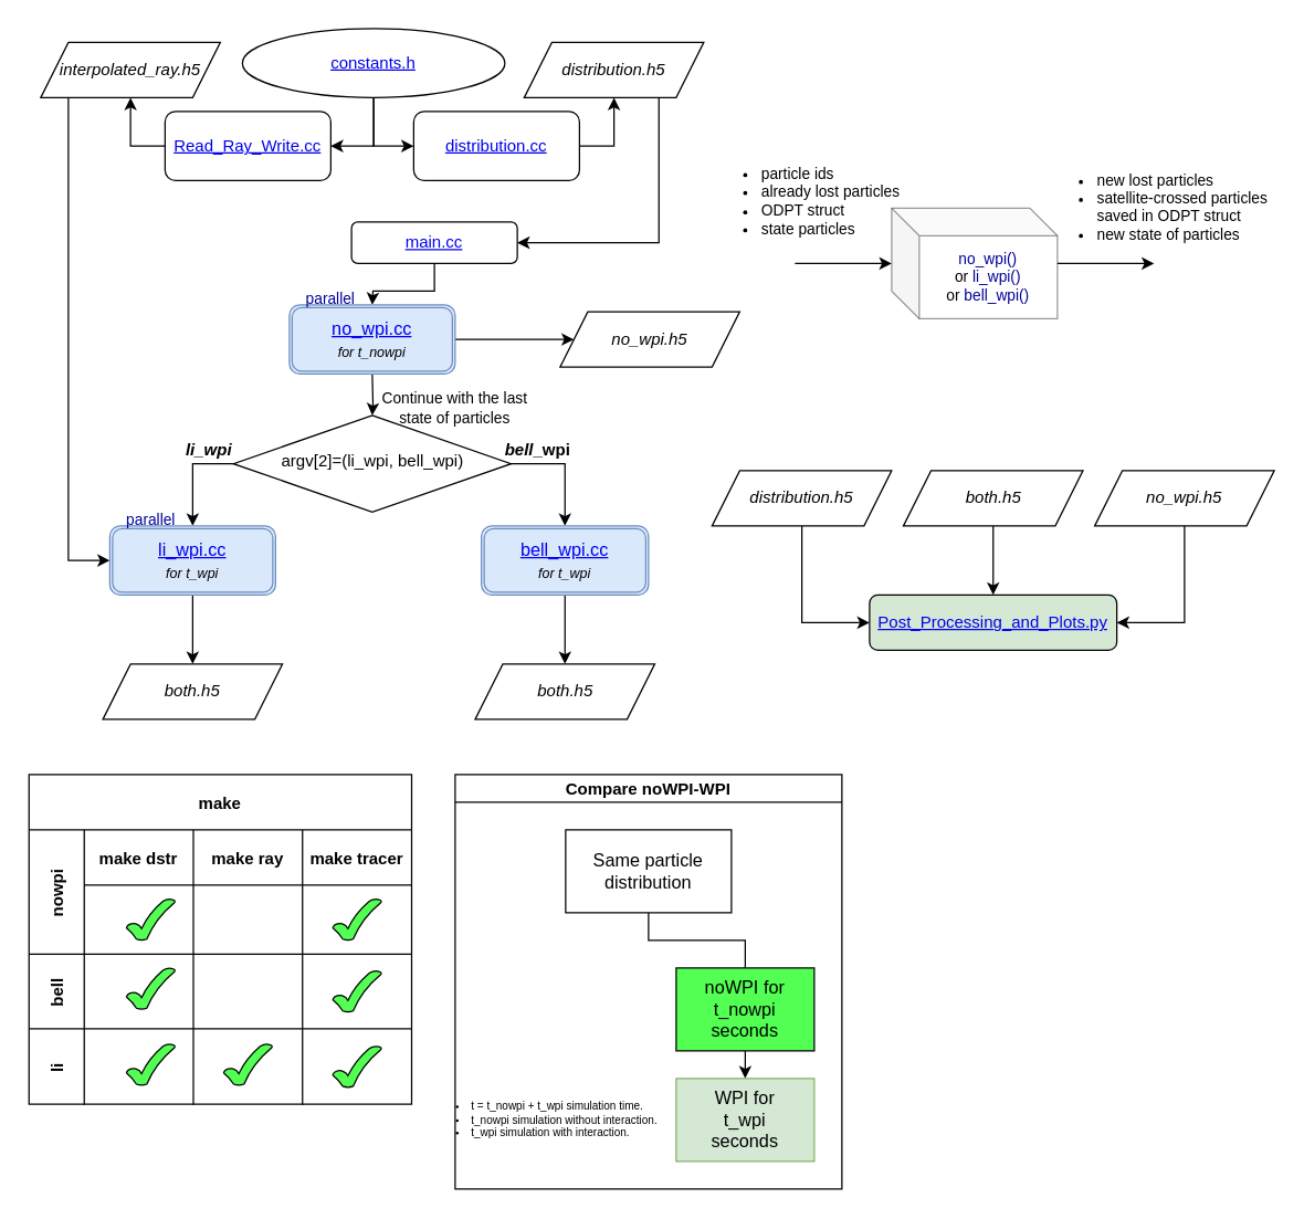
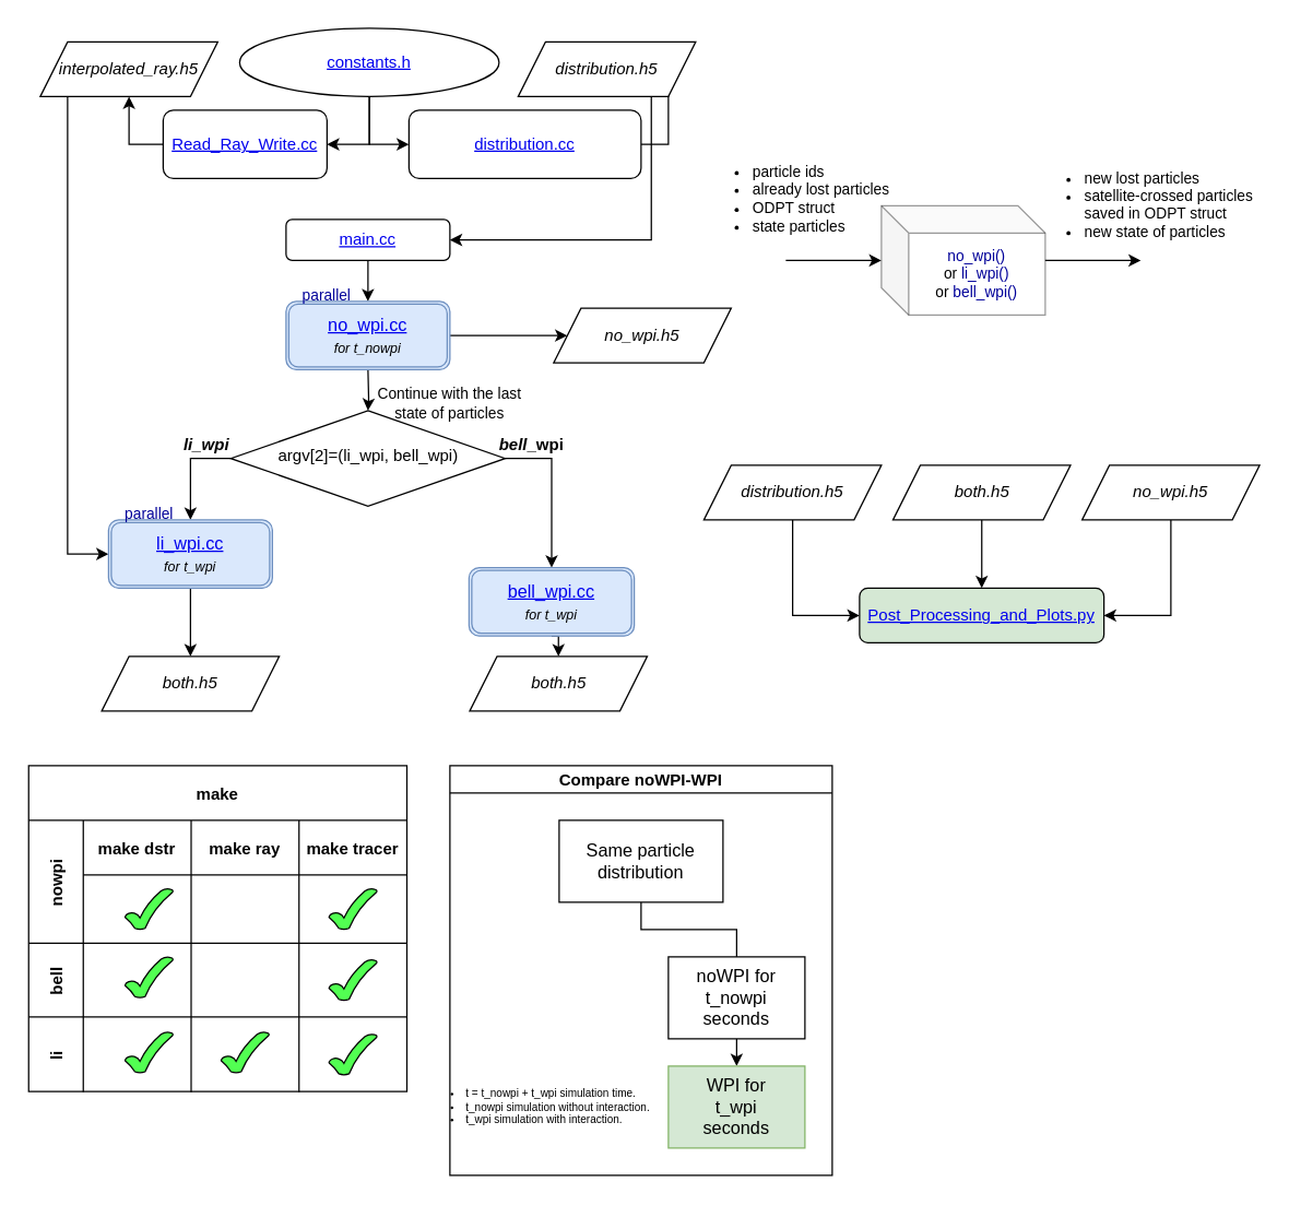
- <mxCell id="5" value="&lt;a href=&quot;https://github.com/Vasichar11/Particle-Tracing-Earth/blob/main/Telescope/src/distribution/distribution.cc&quot;&gt;distribution.cc&lt;/a&gt;" style="rounded=1;whiteSpace=wrap;html=1;fontSize=12;glass=0;strokeWidth=1;shadow=0;" parent="1" vertex="1"><mxGeometry x="299" y="80" width="120" height="50" as="geometry" /></mxCell>
+ <mxCell id="5" value="&lt;a href=&quot;https://github.com/Vasichar11/Particle-Tracing-Earth/blob/main/Telescope/src/distribution/distribution.cc&quot;&gt;distribution.cc&lt;/a&gt;" style="rounded=1;whiteSpace=wrap;html=1;fontSize=12;glass=0;strokeWidth=1;shadow=0;" parent="1" vertex="1"><mxGeometry x="299" y="80" width="170" height="50" as="geometry" /></mxCell>
- <mxCell id="7" value="&lt;a href=&quot;https://github.com/Vasichar11/Particle-Tracing-Earth/blob/main/Telescope/src/tracer/main.cc&quot;&gt;main.cc&lt;/a&gt;" style="rounded=1;whiteSpace=wrap;html=1;fontSize=12;glass=0;strokeWidth=1;shadow=0;" parent="1" vertex="1"><mxGeometry x="254" y="160" width="120" height="30" as="geometry" /></mxCell>
+ <mxCell id="7" value="&lt;a href=&quot;https://github.com/Vasichar11/Particle-Tracing-Earth/blob/main/Telescope/src/tracer/main.cc&quot;&gt;main.cc&lt;/a&gt;" style="rounded=1;whiteSpace=wrap;html=1;fontSize=12;glass=0;strokeWidth=1;shadow=0;" parent="1" vertex="1"><mxGeometry x="209" y="160" width="120" height="30" as="geometry" /></mxCell>
- <mxCell id="52" value="&lt;div&gt;&lt;a href=&quot;https://github.com/Vasichar11/Particle-Tracing-Earth/blob/main/Telescope/src/tracer/bell_wpi.cc&quot;&gt;bell_wpi.cc&lt;/a&gt;&lt;/div&gt;&lt;div&gt;&lt;font style=&quot;font-size: 10px&quot;&gt;&lt;i&gt;for t_wpi&lt;/i&gt;&lt;/font&gt;&lt;/div&gt;" style="shape=ext;double=1;rounded=1;whiteSpace=wrap;html=1;fontSize=13;fillColor=#dae8fc;strokeColor=#6c8ebf;" parent="1" vertex="1"><mxGeometry x="348" y="380" width="121" height="50" as="geometry" /></mxCell>
+ <mxCell id="52" value="&lt;div&gt;&lt;a href=&quot;https://github.com/Vasichar11/Particle-Tracing-Earth/blob/main/Telescope/src/tracer/bell_wpi.cc&quot;&gt;bell_wpi.cc&lt;/a&gt;&lt;/div&gt;&lt;div&gt;&lt;font style=&quot;font-size: 10px&quot;&gt;&lt;i&gt;for t_wpi&lt;/i&gt;&lt;/font&gt;&lt;/div&gt;" style="shape=ext;double=1;rounded=1;whiteSpace=wrap;html=1;fontSize=13;fillColor=#dae8fc;strokeColor=#6c8ebf;" parent="1" vertex="1"><mxGeometry x="343" y="415" width="121" height="50" as="geometry" /></mxCell>
- <mxCell id="48" value="&lt;div style=&quot;font-size: 13px&quot;&gt;&lt;font style=&quot;font-size: 13px&quot;&gt;noWPI for &lt;br&gt;&lt;/font&gt;&lt;/div&gt;&lt;div style=&quot;font-size: 13px&quot;&gt;&lt;font style=&quot;font-size: 13px&quot;&gt;t_nowpi &lt;br&gt;&lt;/font&gt;&lt;/div&gt;&lt;div style=&quot;font-size: 13px&quot;&gt;&lt;font style=&quot;font-size: 13px&quot;&gt;seconds&lt;/font&gt;&lt;/div&gt;" style="whiteSpace=wrap;html=1;align=center;verticalAlign=middle;treeFolding=1;treeMoving=1;newEdgeStyle={&quot;edgeStyle&quot;:&quot;elbowEdgeStyle&quot;,&quot;startArrow&quot;:&quot;none&quot;,&quot;endArrow&quot;:&quot;none&quot;};fillColor=#52ff52;" parent="44" vertex="1"><mxGeometry x="160" y="140" width="100" height="60" as="geometry" /></mxCell>
+ <mxCell id="48" value="&lt;div style=&quot;font-size: 13px&quot;&gt;&lt;font style=&quot;font-size: 13px&quot;&gt;noWPI for &lt;br&gt;&lt;/font&gt;&lt;/div&gt;&lt;div style=&quot;font-size: 13px&quot;&gt;&lt;font style=&quot;font-size: 13px&quot;&gt;t_nowpi &lt;br&gt;&lt;/font&gt;&lt;/div&gt;&lt;div style=&quot;font-size: 13px&quot;&gt;&lt;font style=&quot;font-size: 13px&quot;&gt;seconds&lt;/font&gt;&lt;/div&gt;" style="whiteSpace=wrap;html=1;align=center;verticalAlign=middle;treeFolding=1;treeMoving=1;newEdgeStyle={&quot;edgeStyle&quot;:&quot;elbowEdgeStyle&quot;,&quot;startArrow&quot;:&quot;none&quot;,&quot;endArrow&quot;:&quot;none&quot;};fillColor=#FFFFFF;" parent="44" vertex="1"><mxGeometry x="160" y="140" width="100" height="60" as="geometry" /></mxCell>
